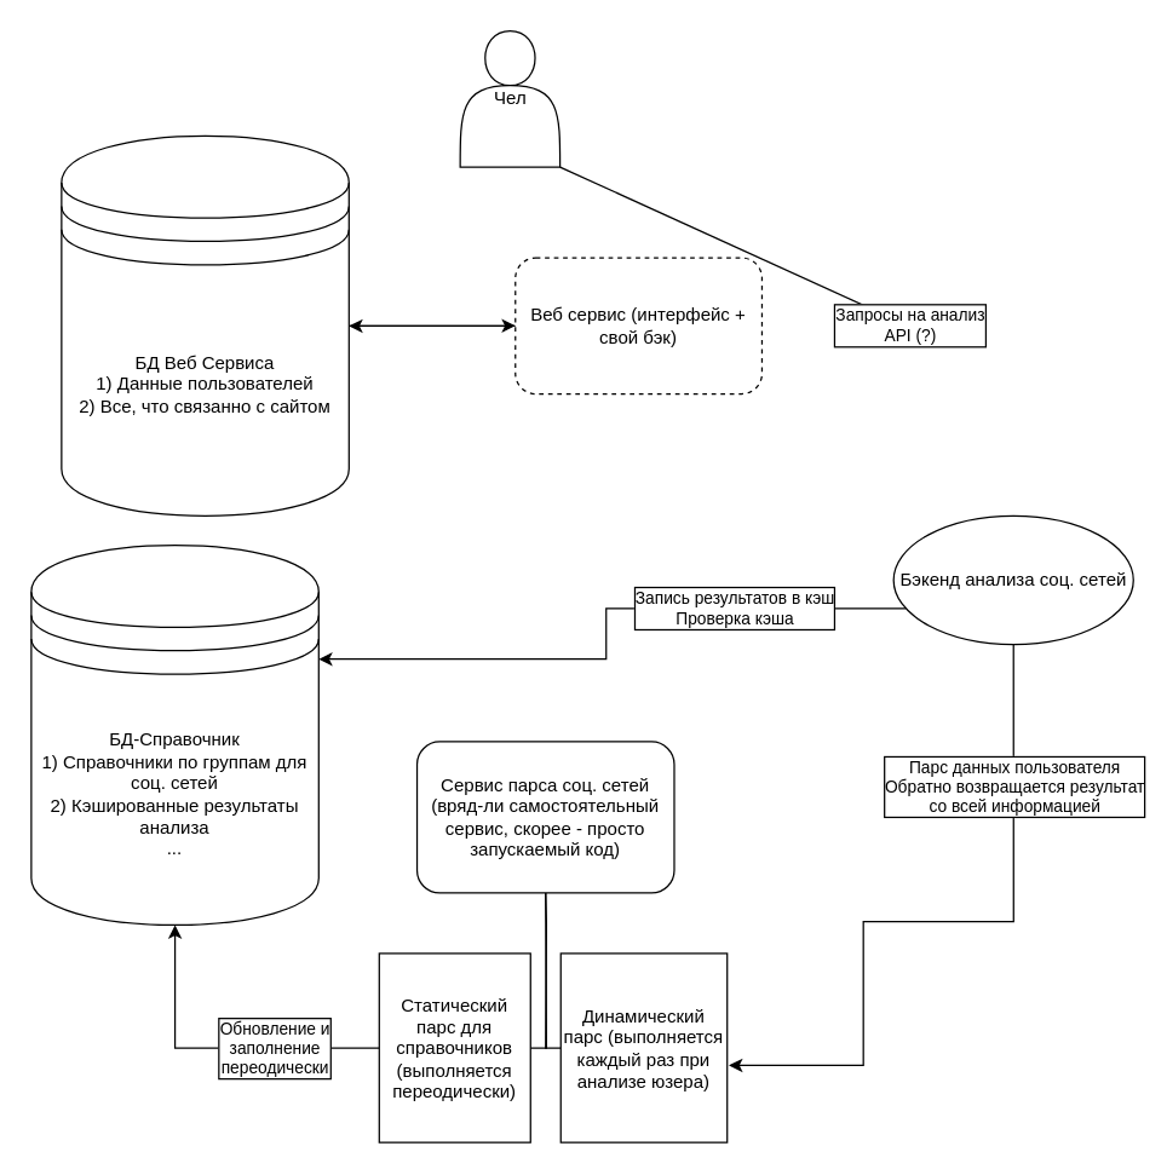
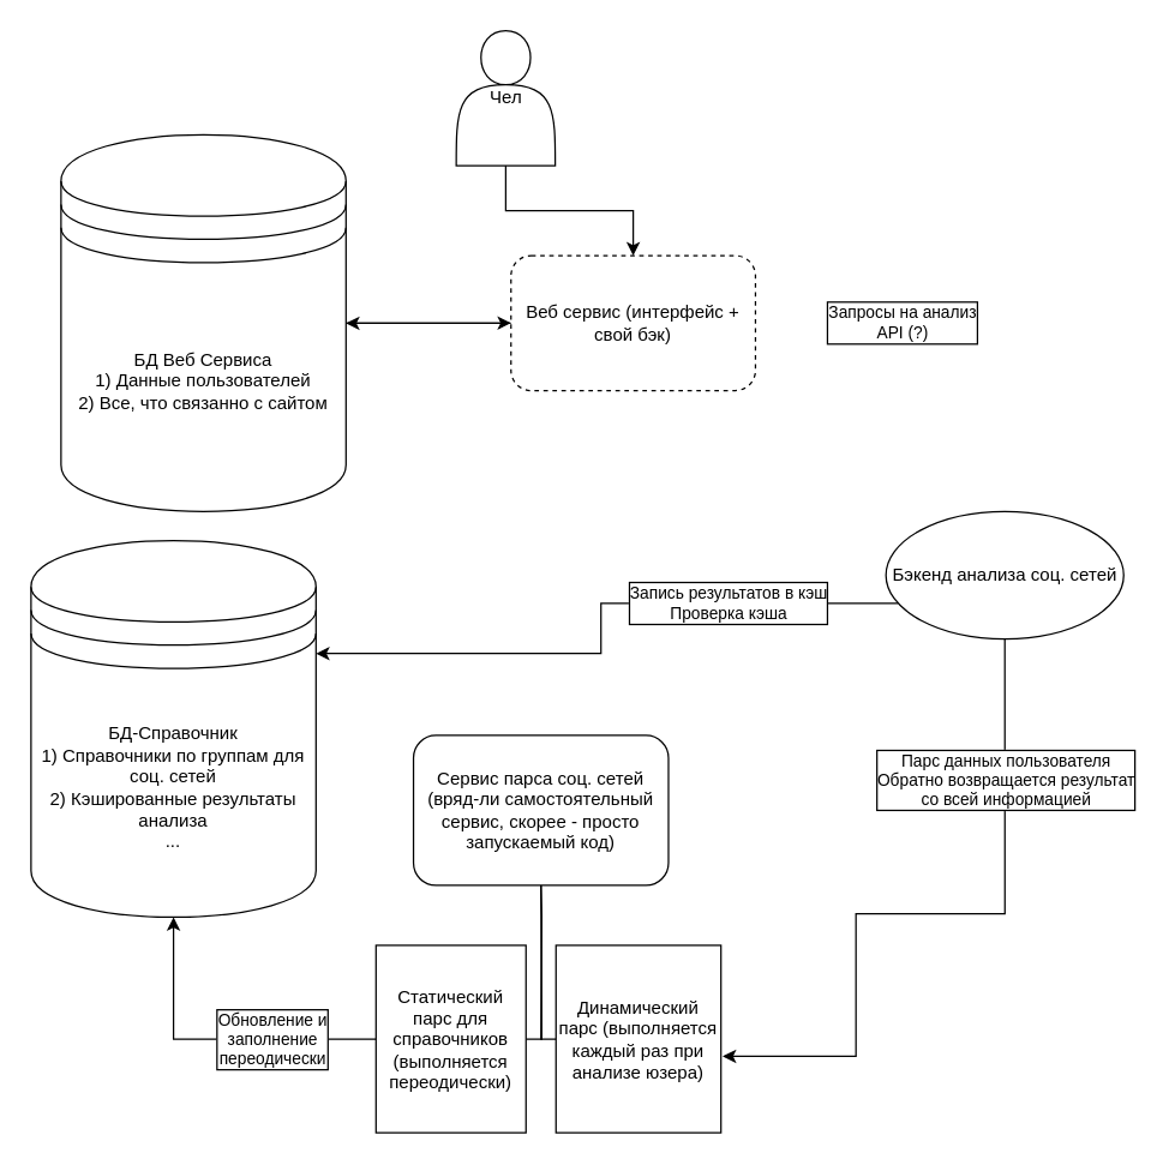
- <mxCell id="4" value="" style="edgeStyle=orthogonalEdgeStyle;rounded=0;orthogonalLoop=1;jettySize=auto;html=1;" parent="1" source="5" target="20" edge="1"><mxGeometry relative="1" as="geometry" /></mxCell>
+ <mxCell id="4" value="" style="edgeStyle=orthogonalEdgeStyle;rounded=0;orthogonalLoop=1;jettySize=auto;html=1;" parent="1" source="5" target="7" edge="1"><mxGeometry relative="1" as="geometry" /></mxCell>
